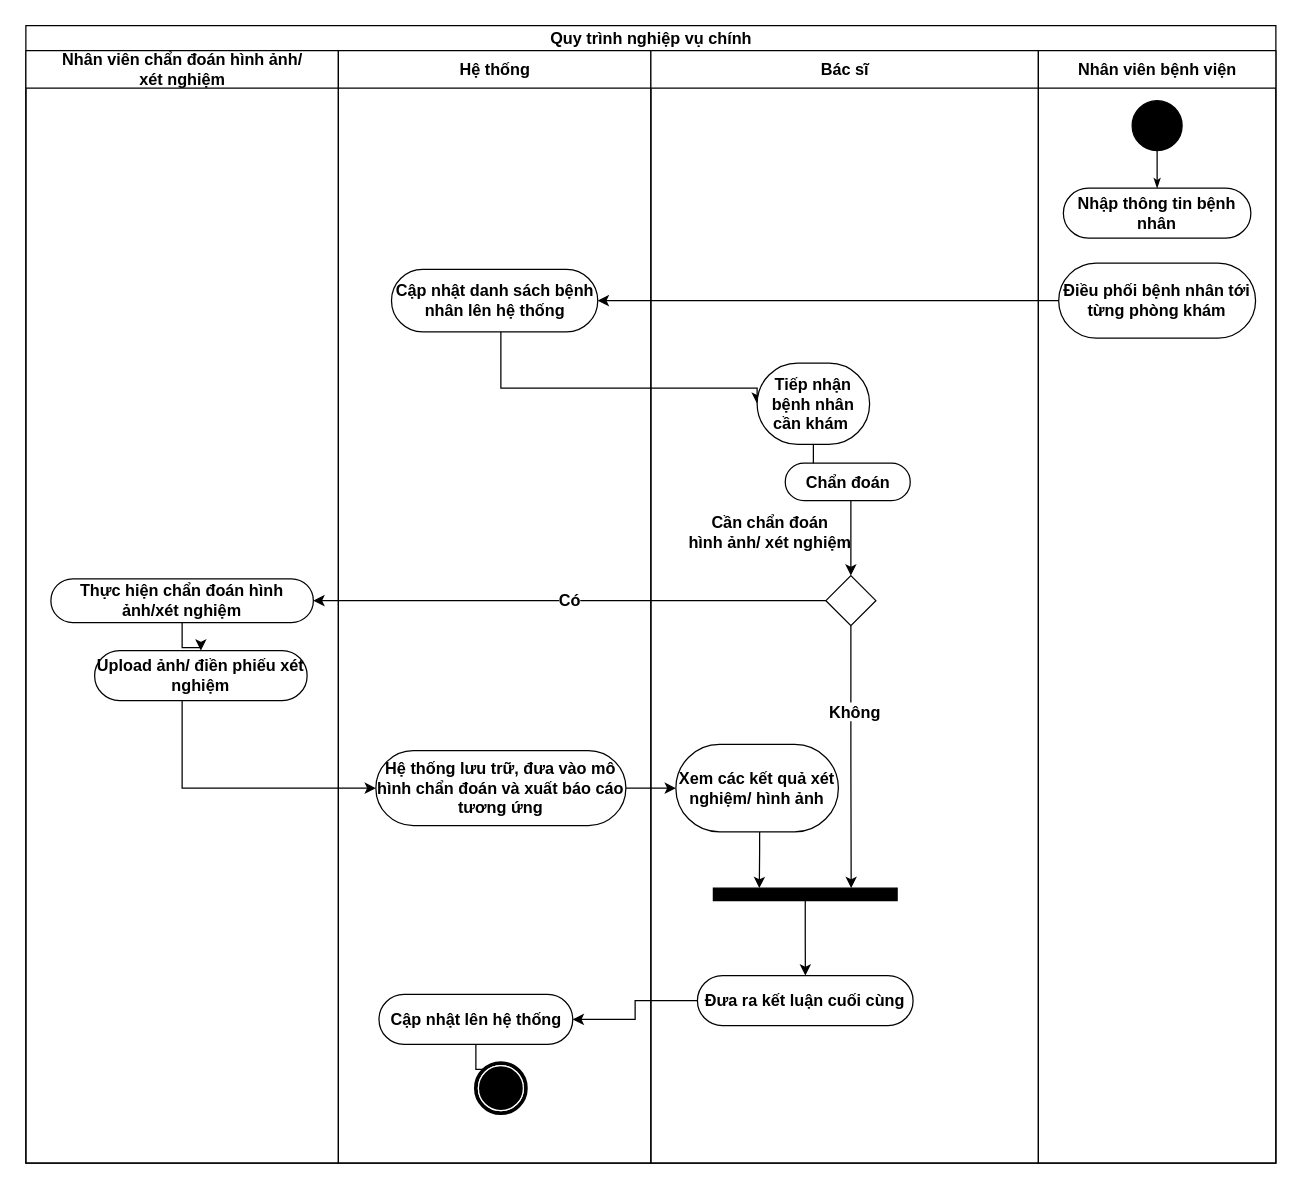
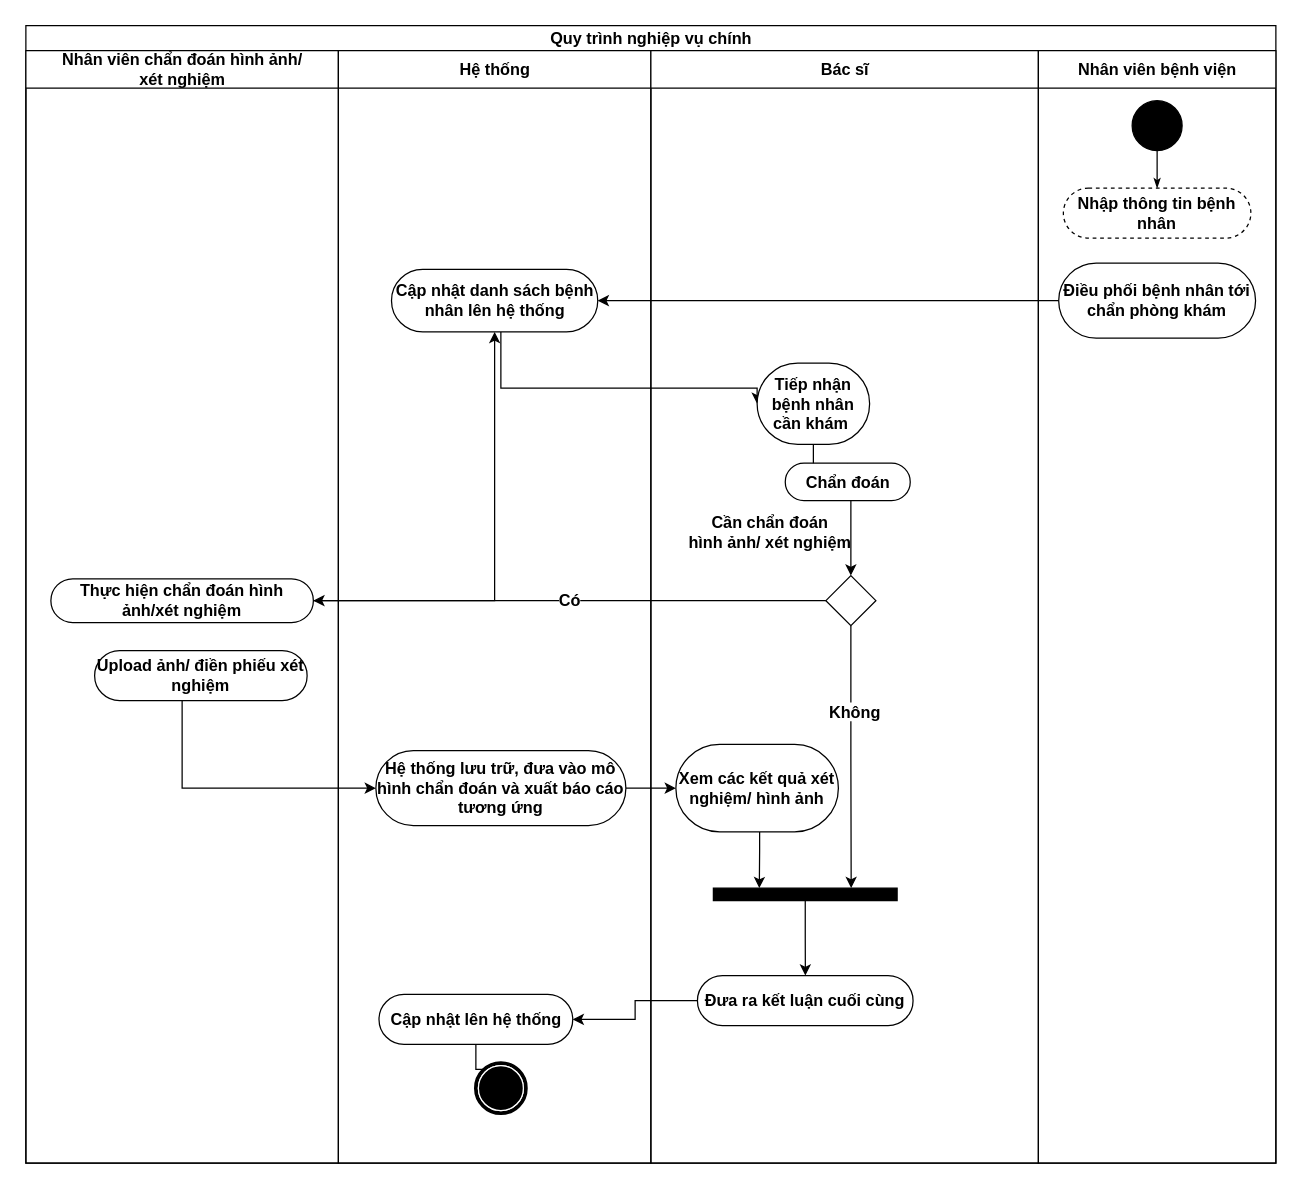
- <mxCell id="32" value="Nhập thông tin bệnh nhân" style="rounded=1;whiteSpace=wrap;html=1;shadow=0;comic=0;labelBackgroundColor=none;strokeWidth=1;fontFamily=Helvetica;fontSize=13;align=center;arcSize=50;fontStyle=1" vertex="1" parent="29"><mxGeometry x="20" y="110" width="150" height="40" as="geometry" /></mxCell>
+ <mxCell id="32" value="Nhập thông tin bệnh nhân" style="rounded=1;whiteSpace=wrap;html=1;shadow=0;comic=0;labelBackgroundColor=none;strokeWidth=1;fontFamily=Helvetica;fontSize=13;align=center;arcSize=50;fontStyle=1;dashed=1;" vertex="1" parent="29"><mxGeometry x="20" y="110" width="150" height="40" as="geometry" /></mxCell>
- <mxCell id="33" value="Điều phối bệnh nhân tới từng phòng khám" style="rounded=1;whiteSpace=wrap;html=1;shadow=0;comic=0;labelBackgroundColor=none;strokeWidth=1;fontFamily=Helvetica;fontSize=13;align=center;arcSize=50;fontStyle=1" vertex="1" parent="29"><mxGeometry x="16.25" y="170" width="157.5" height="60" as="geometry" /></mxCell>
+ <mxCell id="33" value="Điều phối bệnh nhân tới chẩn phòng khám" style="rounded=1;whiteSpace=wrap;html=1;shadow=0;comic=0;labelBackgroundColor=none;strokeWidth=1;fontFamily=Helvetica;fontSize=13;align=center;arcSize=50;fontStyle=1" vertex="1" parent="29"><mxGeometry x="16.25" y="170" width="157.5" height="60" as="geometry" /></mxCell>
- <mxCell id="4" style="edgeStyle=orthogonalEdgeStyle;rounded=0;orthogonalLoop=1;jettySize=auto;html=1;entryX=0.5;entryY=0;entryDx=0;entryDy=0;fontSize=13;fontStyle=1;fontFamily=Helvetica;" edge="1" parent="3" source="5" target="6"><mxGeometry relative="1" as="geometry" /></mxCell>
+ <mxCell id="4" style="edgeStyle=orthogonalEdgeStyle;rounded=0;orthogonalLoop=1;jettySize=auto;html=1;fontSize=13;fontStyle=1;fontFamily=Helvetica;" edge="1" parent="3" source="5" target="8"><mxGeometry relative="1" as="geometry" /></mxCell>
